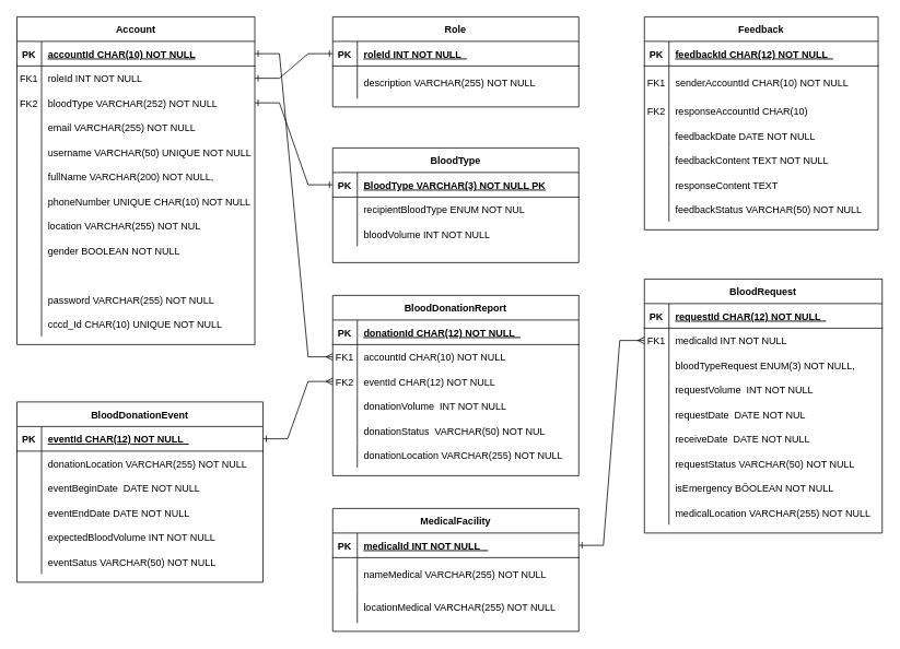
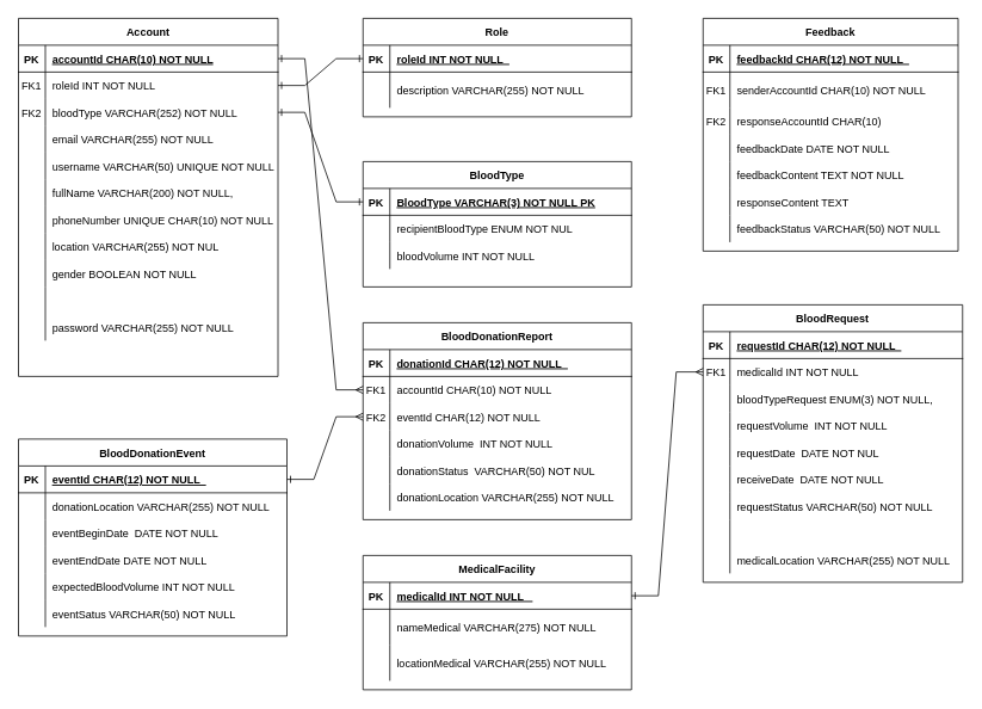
- <mxCell id="37" value="cccd_Id CHAR(10) UNIQUE NOT NULL" style="shape=partialRectangle;overflow=hidden;connectable=0;fillColor=none;top=0;left=0;bottom=0;right=0;align=left;spacingLeft=6;" vertex="1" parent="35"><mxGeometry x="30" width="260" height="30" as="geometry"><mxRectangle width="260" height="30" as="alternateBounds" /></mxGeometry></mxCell>
- <mxCell id="81" value="isEmergency BÔOLEAN NOT NULL" style="shape=partialRectangle;overflow=hidden;connectable=0;fillColor=none;top=0;left=0;bottom=0;right=0;align=left;spacingLeft=6;" parent="79" vertex="1"><mxGeometry x="30" width="260" height="30" as="geometry"><mxRectangle width="260" height="30" as="alternateBounds" /></mxGeometry></mxCell>
- <mxCell id="149" value="nameMedical VARCHAR(255) NOT NULL" style="shape=partialRectangle;overflow=hidden;connectable=0;fillColor=none;top=0;left=0;bottom=0;right=0;align=left;spacingLeft=6;" vertex="1" parent="147"><mxGeometry x="30" width="270" height="40" as="geometry"><mxRectangle width="270" height="40" as="alternateBounds" /></mxGeometry></mxCell>
+ <mxCell id="149" value="nameMedical VARCHAR(275) NOT NULL" style="shape=partialRectangle;overflow=hidden;connectable=0;fillColor=none;top=0;left=0;bottom=0;right=0;align=left;spacingLeft=6;" vertex="1" parent="147"><mxGeometry x="30" width="270" height="40" as="geometry"><mxRectangle width="270" height="40" as="alternateBounds" /></mxGeometry></mxCell>
